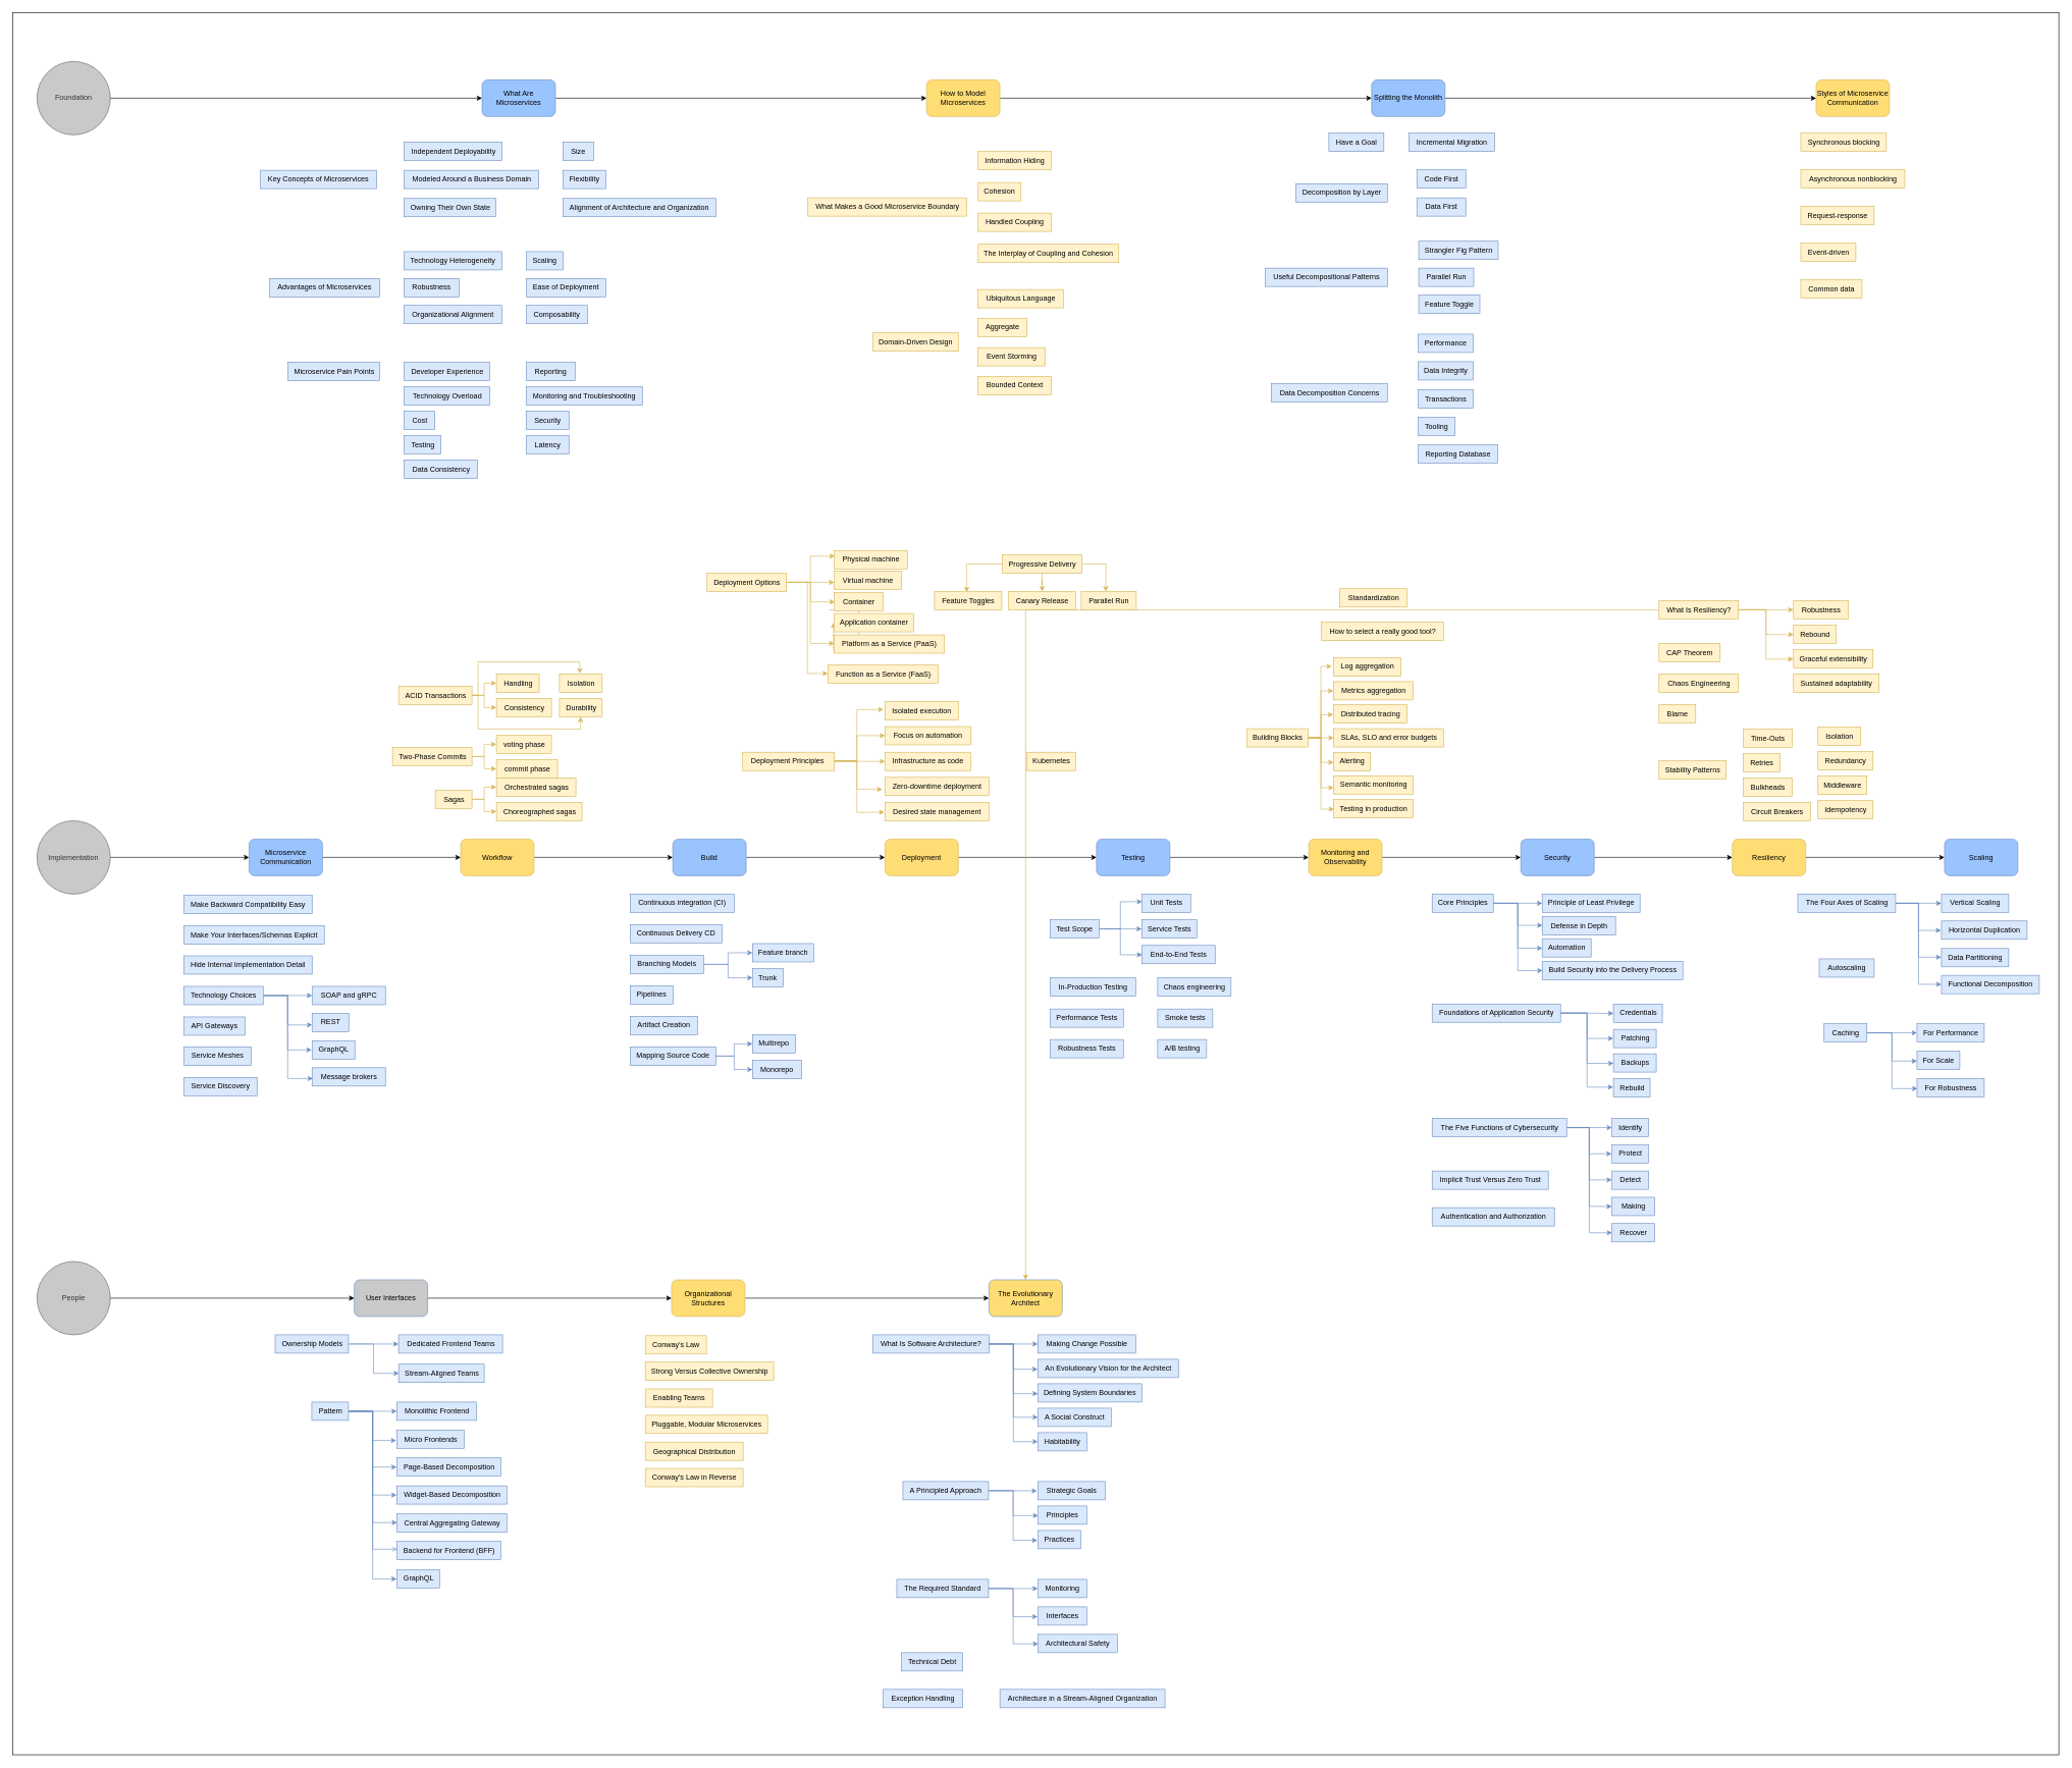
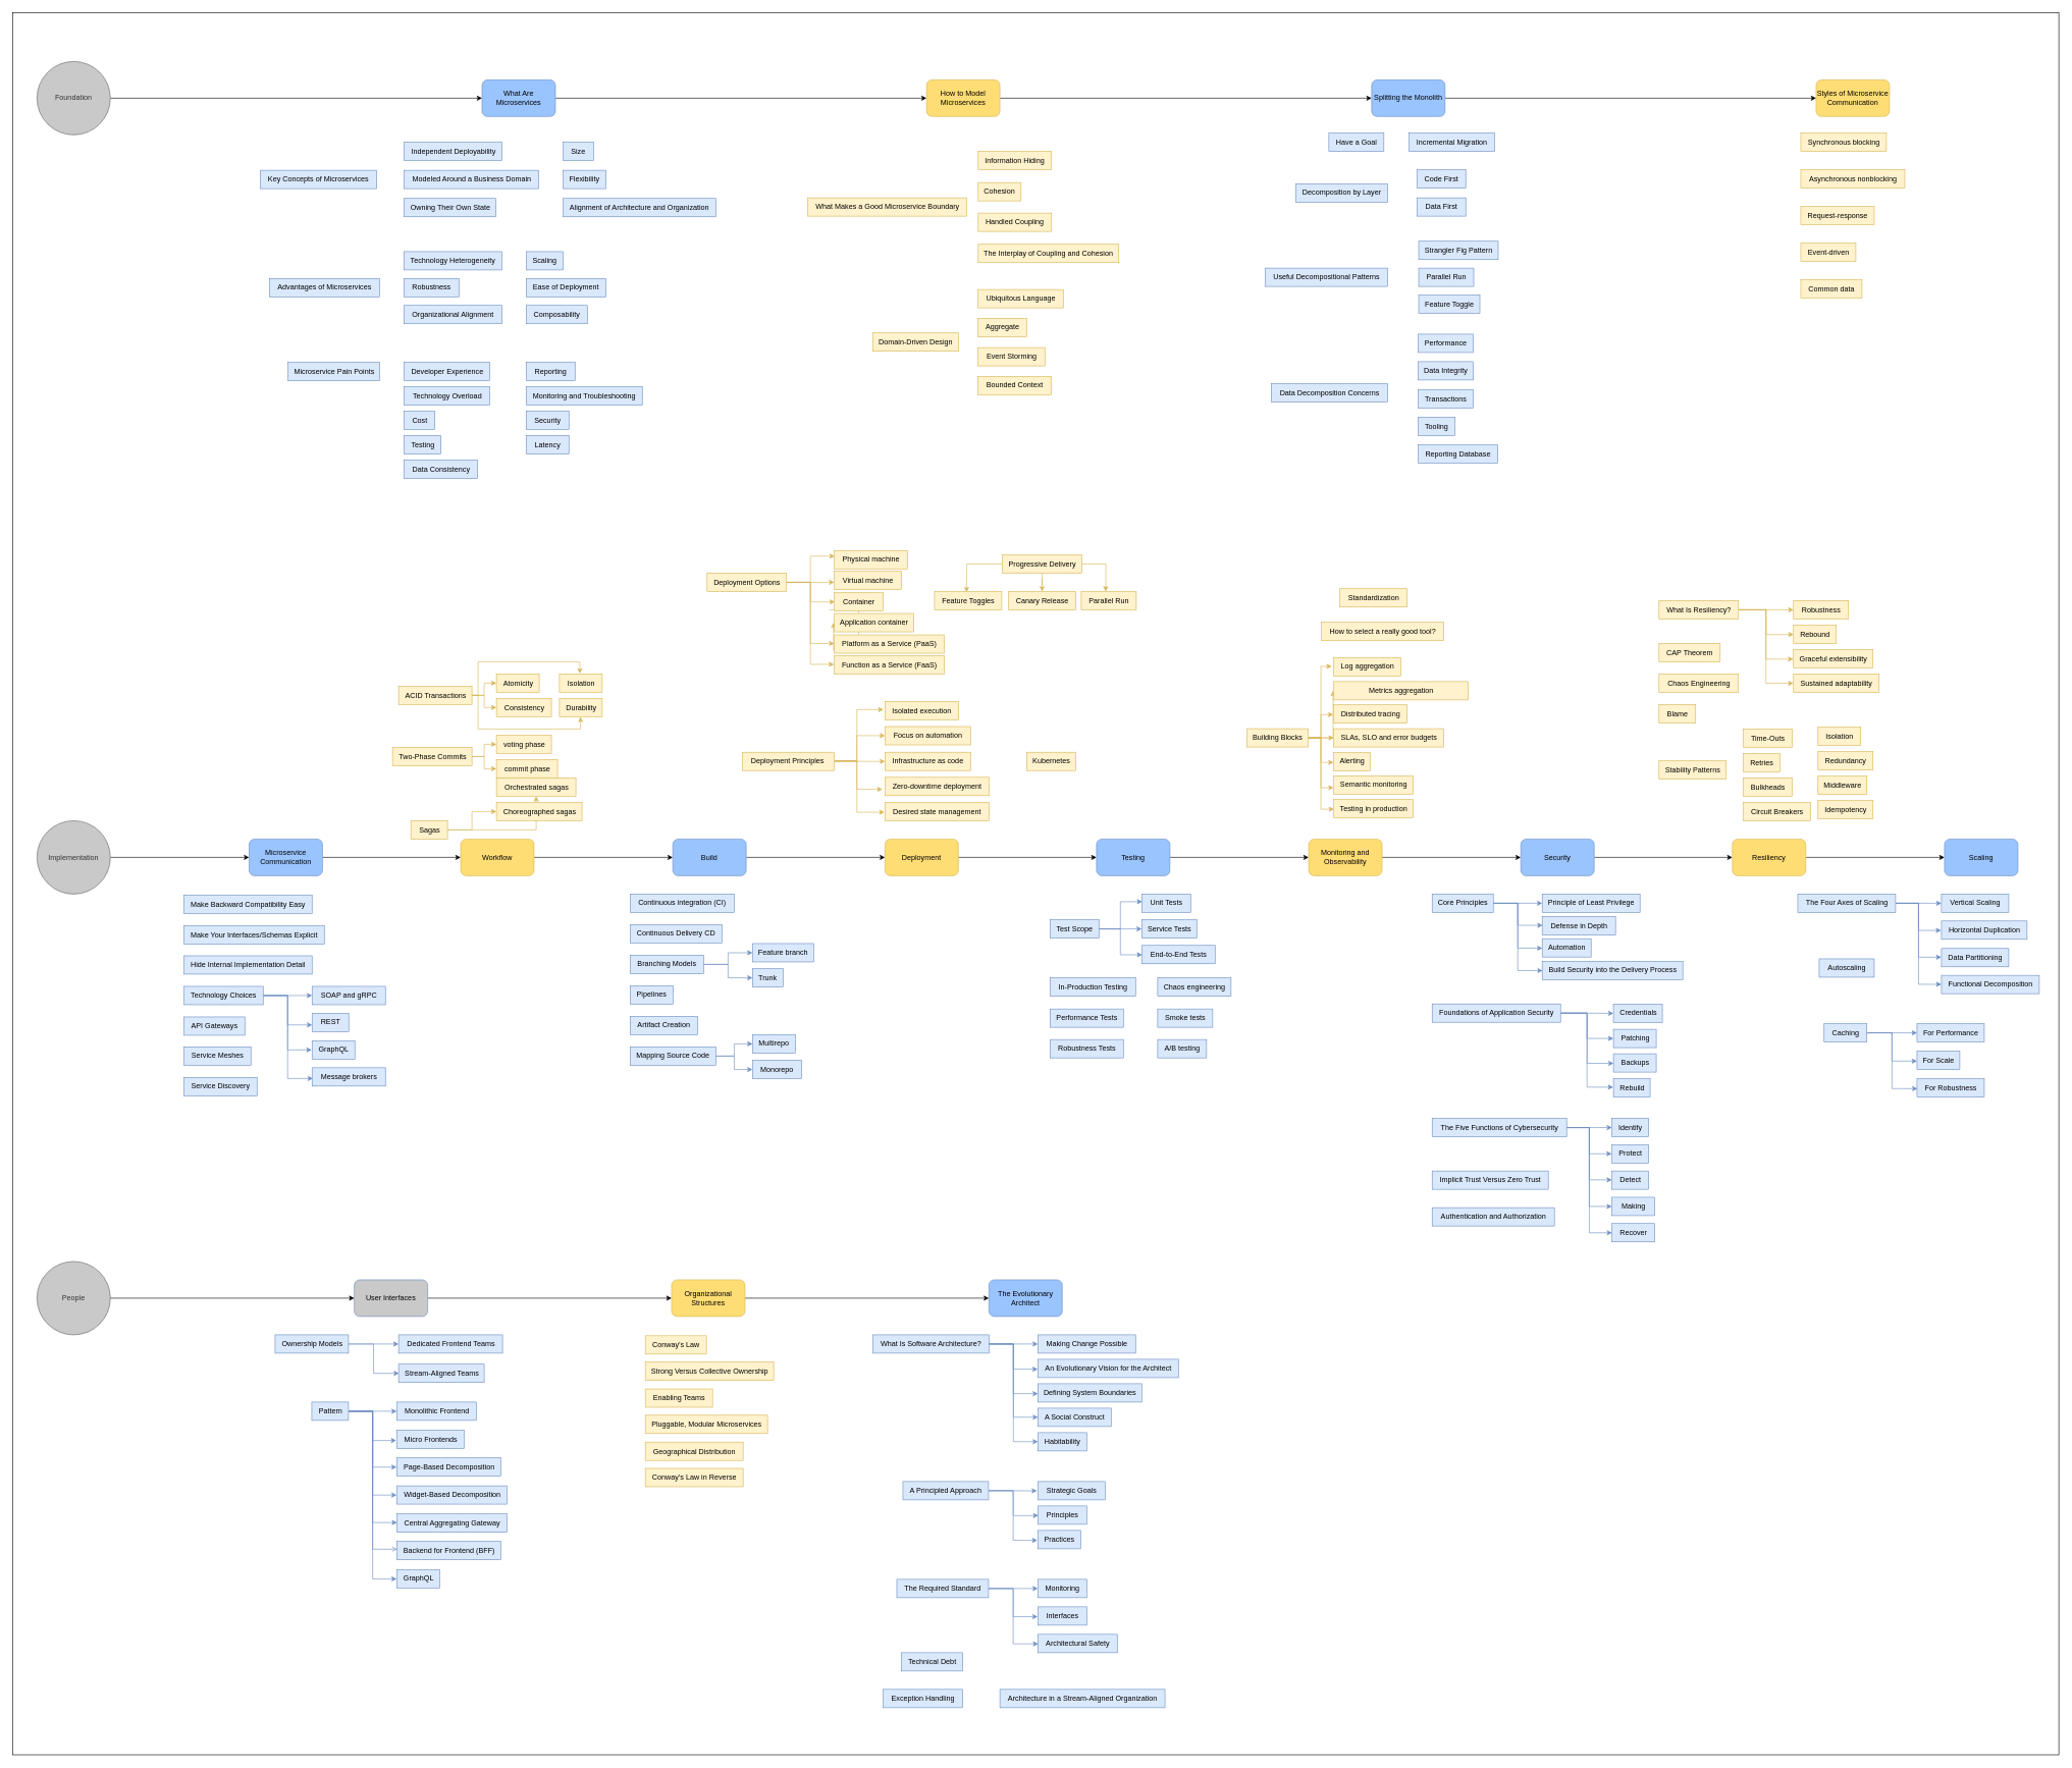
- <mxCell id="181" style="edgeStyle=orthogonalEdgeStyle;rounded=0;orthogonalLoop=1;jettySize=auto;html=1;fillColor=#fff2cc;strokeColor=#d6b656;" parent="1" source="182" target="249" edge="1"><mxGeometry relative="1" as="geometry" /></mxCell>
+ <mxCell id="181" style="edgeStyle=orthogonalEdgeStyle;rounded=0;orthogonalLoop=1;jettySize=auto;html=1;entryX=-0.001;entryY=0.508;entryDx=0;entryDy=0;entryPerimeter=0;fillColor=#fff2cc;strokeColor=#d6b656;" parent="1" source="182" target="186" edge="1"><mxGeometry relative="1" as="geometry" /></mxCell>
- <mxCell id="109" value="Function as a Service (FaaS)" style="text;html=1;align=center;verticalAlign=middle;resizable=0;points=[];autosize=1;strokeColor=#d6b656;fillColor=#fff2cc;" parent="1" vertex="1"><mxGeometry x="1354" y="1086.97" width="180" height="30" as="geometry" /></mxCell>
+ <mxCell id="109" value="Function as a Service (FaaS)" style="text;html=1;align=center;verticalAlign=middle;resizable=0;points=[];autosize=1;strokeColor=#d6b656;fillColor=#fff2cc;" parent="1" vertex="1"><mxGeometry x="1364" y="1071.97" width="180" height="30" as="geometry" /></mxCell>
- <mxCell id="42" value="Handling" style="text;html=1;align=center;verticalAlign=middle;resizable=0;points=[];autosize=1;strokeColor=#d6b656;fillColor=#fff2cc;" parent="1" vertex="1"><mxGeometry x="811.5" y="1101.94" width="70" height="30" as="geometry" /></mxCell>
+ <mxCell id="42" value="Atomicity" style="text;html=1;align=center;verticalAlign=middle;resizable=0;points=[];autosize=1;strokeColor=#d6b656;fillColor=#fff2cc;" parent="1" vertex="1"><mxGeometry x="811.5" y="1101.94" width="70" height="30" as="geometry" /></mxCell>
- <mxCell id="136" value="Metrics aggregation" style="text;html=1;align=center;verticalAlign=middle;resizable=0;points=[];autosize=1;strokeColor=#d6b656;fillColor=#fff2cc;" parent="1" vertex="1"><mxGeometry x="2181" y="1114.43" width="130" height="30" as="geometry" /></mxCell>
+ <mxCell id="136" value="Metrics aggregation" style="text;html=1;align=center;verticalAlign=middle;resizable=0;points=[];autosize=1;strokeColor=#d6b656;fillColor=#fff2cc;" parent="1" vertex="1"><mxGeometry x="2181" y="1114.43" width="220" height="30" as="geometry" /></mxCell>
- <mxCell id="53" value="Sagas" style="text;html=1;align=center;verticalAlign=middle;resizable=0;points=[];autosize=1;strokeColor=#d6b656;fillColor=#fff2cc;" parent="1" vertex="1"><mxGeometry x="711.5" y="1291.97" width="60" height="30" as="geometry" /></mxCell>
+ <mxCell id="53" value="Sagas" style="text;html=1;align=center;verticalAlign=middle;resizable=0;points=[];autosize=1;strokeColor=#d6b656;fillColor=#fff2cc;" parent="1" vertex="1"><mxGeometry x="671.5" y="1341.97" width="60" height="30" as="geometry" /></mxCell>
- <mxCell id="249" value="The Evolutionary Architect" style="rounded=1;whiteSpace=wrap;html=1;fillColor=#ffdd75;strokeColor=#6c8ebf;" vertex="1" parent="1"><mxGeometry x="1617" y="2093" width="120" height="60" as="geometry" /></mxCell>
+ <mxCell id="249" value="The Evolutionary Architect" style="rounded=1;whiteSpace=wrap;html=1;fillColor=#9ac4fe;strokeColor=#6c8ebf;" vertex="1" parent="1"><mxGeometry x="1617" y="2093" width="120" height="60" as="geometry" /></mxCell>
